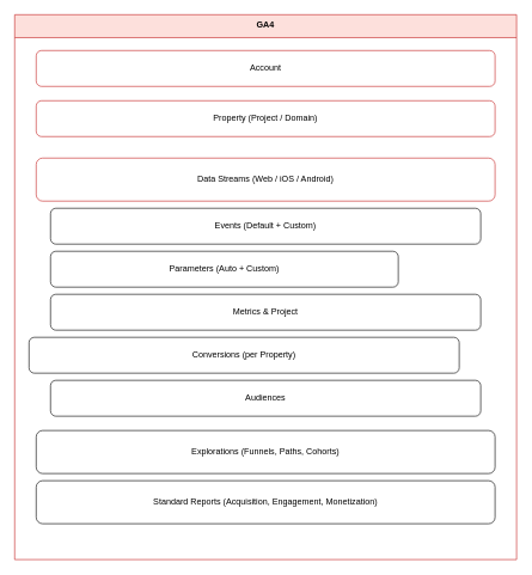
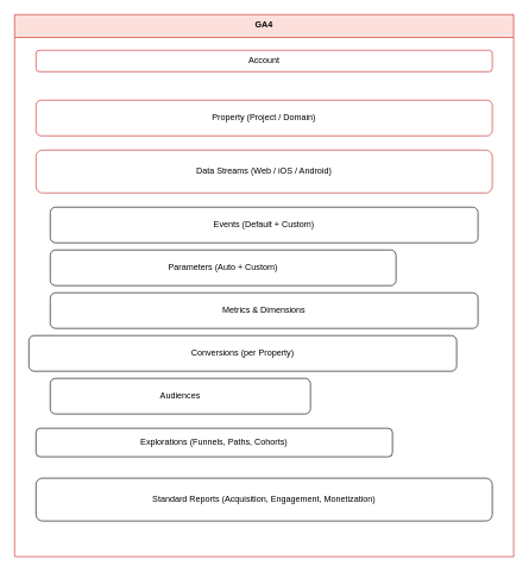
- <mxCell id="3" value="Account" style="rounded=1;whiteSpace=wrap;html=1;fillColor=#fff;strokeColor=#c62828;" vertex="1" parent="2"><mxGeometry x="30" y="50" width="640" height="50" as="geometry" /></mxCell>
+ <mxCell id="3" value="Account" style="rounded=1;whiteSpace=wrap;html=1;fillColor=#fff;strokeColor=#c62828;" vertex="1" parent="2"><mxGeometry x="30" y="50" width="640" height="30" as="geometry" /></mxCell>
- <mxCell id="5" value="Data Streams (Web / iOS / Android)" style="rounded=1;whiteSpace=wrap;html=1;fillColor=#fff;strokeColor=#c62828;" vertex="1" parent="2"><mxGeometry x="30" y="200" width="640" height="60" as="geometry" /></mxCell>
+ <mxCell id="5" value="Data Streams (Web / iOS / Android)" style="rounded=1;whiteSpace=wrap;html=1;fillColor=#fff;strokeColor=#c62828;" vertex="1" parent="2"><mxGeometry x="30" y="190" width="640" height="60" as="geometry" /></mxCell>
- <mxCell id="8" value="Metrics &amp; Project" style="rounded=1;whiteSpace=wrap;html=1;fillColor=#fff;" vertex="1" parent="2"><mxGeometry x="50" y="390" width="600" height="50" as="geometry" /></mxCell>
+ <mxCell id="8" value="Metrics &amp; Dimensions" style="rounded=1;whiteSpace=wrap;html=1;fillColor=#fff;" vertex="1" parent="2"><mxGeometry x="50" y="390" width="600" height="50" as="geometry" /></mxCell>
- <mxCell id="10" value="Audiences" style="rounded=1;whiteSpace=wrap;html=1;fillColor=#fff;" vertex="1" parent="2"><mxGeometry x="50" y="510" width="600" height="50" as="geometry" /></mxCell>
+ <mxCell id="10" value="Audiences" style="rounded=1;whiteSpace=wrap;html=1;fillColor=#fff;" vertex="1" parent="2"><mxGeometry x="50" y="510" width="365" height="50" as="geometry" /></mxCell>
- <mxCell id="11" value="Explorations (Funnels, Paths, Cohorts)" style="rounded=1;whiteSpace=wrap;html=1;fillColor=#fff;" vertex="1" parent="2"><mxGeometry x="30" y="580" width="640" height="60" as="geometry" /></mxCell>
+ <mxCell id="11" value="Explorations (Funnels, Paths, Cohorts)" style="rounded=1;whiteSpace=wrap;html=1;fillColor=#fff;" vertex="1" parent="2"><mxGeometry x="30" y="580" width="500" height="40" as="geometry" /></mxCell>
